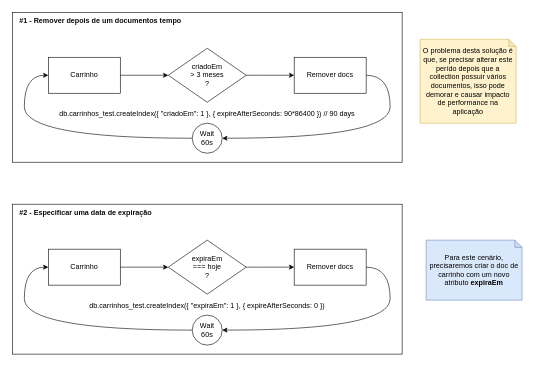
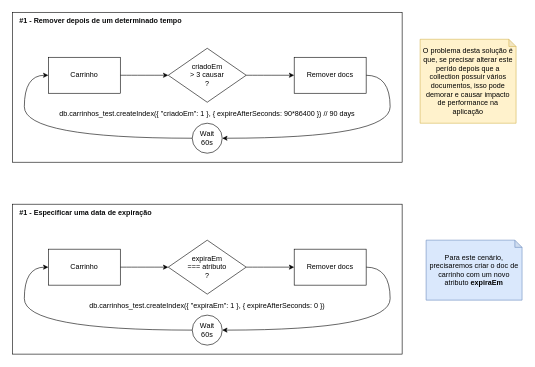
- <mxCell id="2" value="&lt;span style=&quot;color: rgb(8 , 9 , 10) ; font-size: 12px ; background-color: rgb(255 , 255 , 255)&quot;&gt;#1 - Remover depois de um documentos tempo&lt;br&gt;&lt;/span&gt;" style="rounded=0;whiteSpace=wrap;html=1;verticalAlign=top;align=left;fontSize=12;fontStyle=1;spacingLeft=10;" parent="1" vertex="1"><mxGeometry x="20" y="20" width="650" height="250" as="geometry" /></mxCell>
+ <mxCell id="2" value="&lt;span style=&quot;color: rgb(8 , 9 , 10) ; font-size: 12px ; background-color: rgb(255 , 255 , 255)&quot;&gt;#1 - Remover depois de um determinado tempo&lt;br&gt;&lt;/span&gt;" style="rounded=0;whiteSpace=wrap;html=1;verticalAlign=top;align=left;fontSize=12;fontStyle=1;spacingLeft=10;" parent="1" vertex="1"><mxGeometry x="20" y="20" width="650" height="250" as="geometry" /></mxCell>
- <mxCell id="8" value="criadoEm &lt;br&gt;&amp;gt; 3 meses&lt;br&gt;?" style="rhombus;whiteSpace=wrap;html=1;" parent="1" vertex="1"><mxGeometry x="280" y="80" width="130" height="90" as="geometry" /></mxCell>
+ <mxCell id="8" value="criadoEm &lt;br&gt;&amp;gt; 3 causar&lt;br&gt;?" style="rhombus;whiteSpace=wrap;html=1;" parent="1" vertex="1"><mxGeometry x="280" y="80" width="130" height="90" as="geometry" /></mxCell>
- <mxCell id="13" value="&lt;span style=&quot;color: rgb(8 , 9 , 10) ; font-size: 12px ; background-color: rgb(255 , 255 , 255)&quot;&gt;#2 - Especificar uma data de expiração&lt;br&gt;&lt;/span&gt;" style="rounded=0;whiteSpace=wrap;html=1;verticalAlign=top;align=left;fontSize=12;fontStyle=1;spacingLeft=10;" parent="1" vertex="1"><mxGeometry x="20" y="340" width="650" height="250" as="geometry" /></mxCell>
+ <mxCell id="13" value="&lt;span style=&quot;color: rgb(8 , 9 , 10) ; font-size: 12px ; background-color: rgb(255 , 255 , 255)&quot;&gt;#1 - Especificar uma data de expiração&lt;br&gt;&lt;/span&gt;" style="rounded=0;whiteSpace=wrap;html=1;verticalAlign=top;align=left;fontSize=12;fontStyle=1;spacingLeft=10;" parent="1" vertex="1"><mxGeometry x="20" y="340" width="650" height="250" as="geometry" /></mxCell>
- <mxCell id="19" value="expiraEm &lt;br&gt;=== hoje&lt;br&gt;?" style="rhombus;whiteSpace=wrap;html=1;" parent="1" vertex="1"><mxGeometry x="280" y="400" width="130" height="90" as="geometry" /></mxCell>
+ <mxCell id="19" value="expiraEm &lt;br&gt;=== atributo&lt;br&gt;?" style="rhombus;whiteSpace=wrap;html=1;" parent="1" vertex="1"><mxGeometry x="280" y="400" width="130" height="90" as="geometry" /></mxCell>
